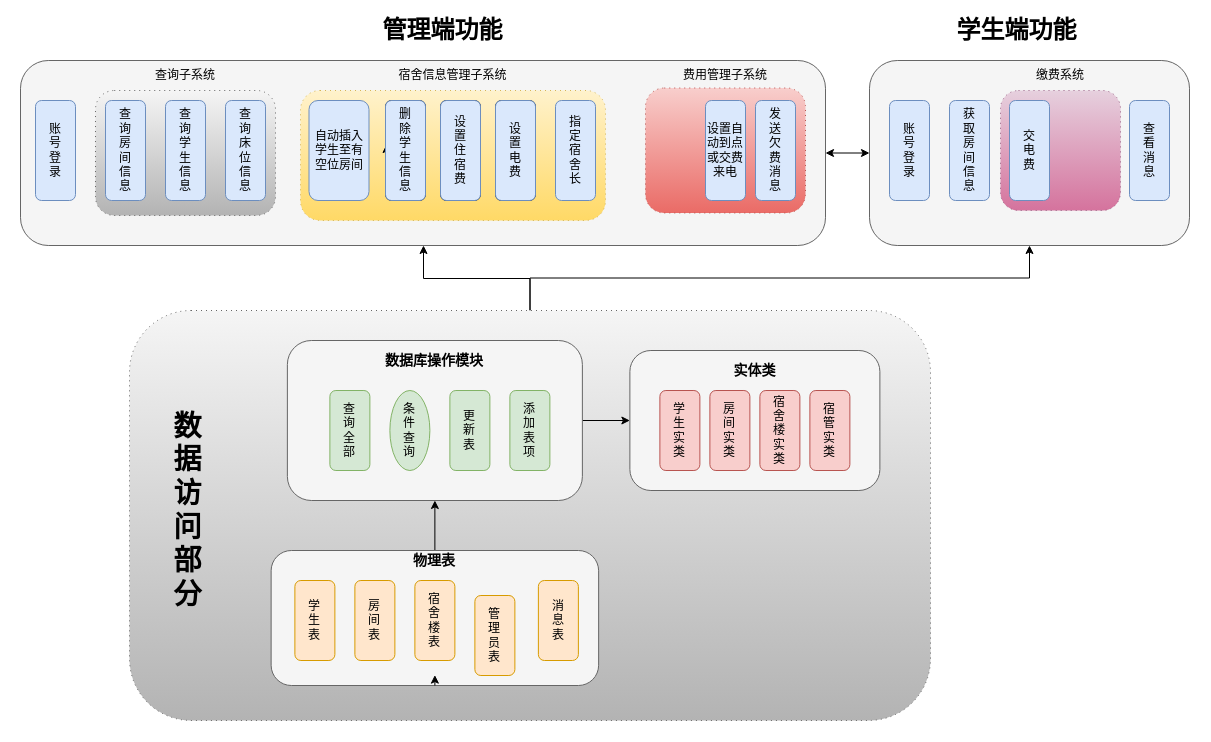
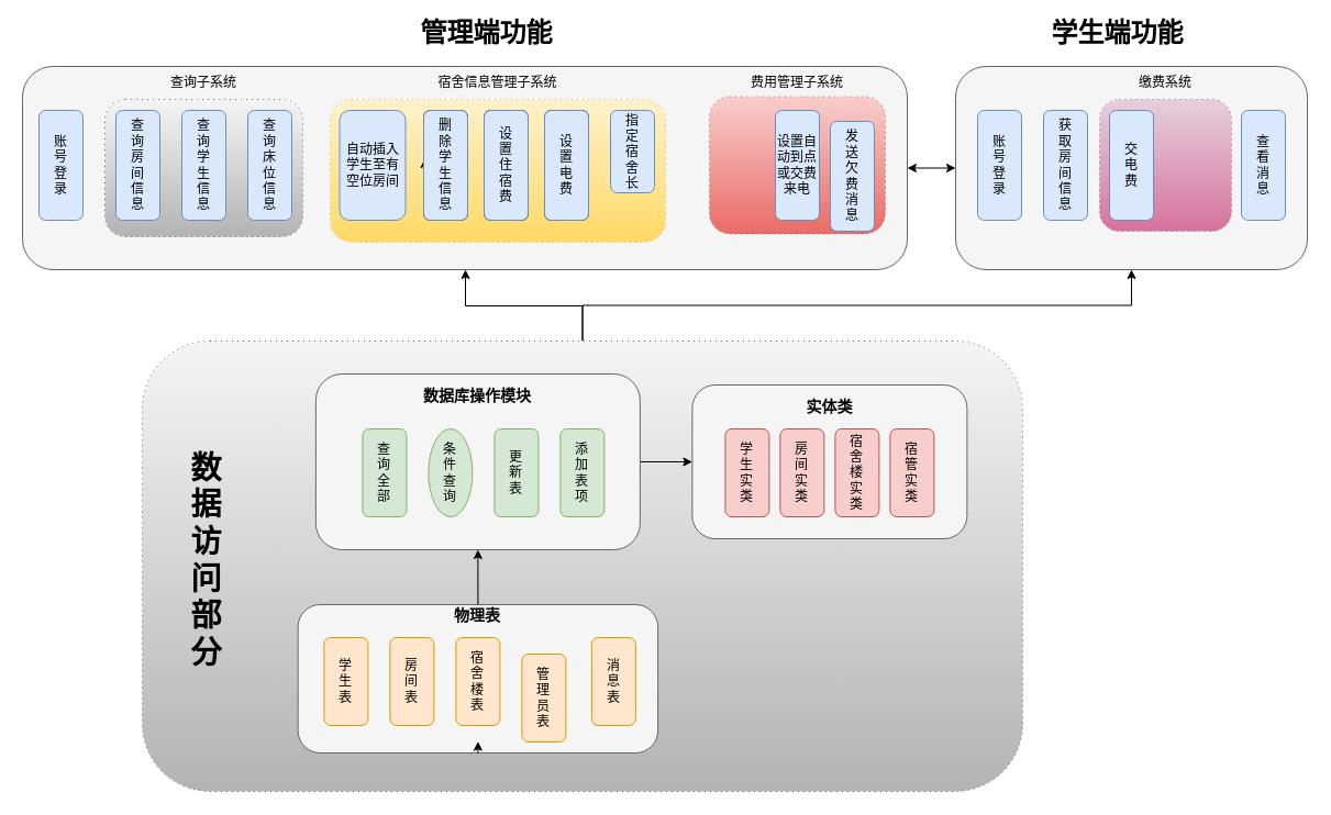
- <mxCell id="40" value="指&lt;br&gt;定&lt;br&gt;宿&lt;br&gt;舍&lt;br&gt;长" style="rounded=1;whiteSpace=wrap;html=1;fillColor=#dae8fc;strokeColor=#6c8ebf;fontFamily=Lucida Console;" vertex="1" parent="1"><mxGeometry x="555" y="100" width="40" height="100" as="geometry" /></mxCell>
+ <mxCell id="40" value="指&lt;br&gt;定&lt;br&gt;宿&lt;br&gt;舍&lt;br&gt;长" style="rounded=1;whiteSpace=wrap;html=1;fillColor=#dae8fc;strokeColor=#6c8ebf;fontFamily=Lucida Console;" vertex="1" parent="1"><mxGeometry x="555" y="100" width="40" height="75" as="geometry" /></mxCell>
- <mxCell id="43" value="发&lt;br&gt;送&lt;br&gt;欠&lt;br&gt;费&lt;br&gt;消&lt;br&gt;息" style="rounded=1;whiteSpace=wrap;html=1;fillColor=#dae8fc;strokeColor=#6c8ebf;fontFamily=Lucida Console;" vertex="1" parent="1"><mxGeometry x="755" y="100" width="40" height="100" as="geometry" /></mxCell>
+ <mxCell id="43" value="发&lt;br&gt;送&lt;br&gt;欠&lt;br&gt;费&lt;br&gt;消&lt;br&gt;息" style="rounded=1;whiteSpace=wrap;html=1;fillColor=#dae8fc;strokeColor=#6c8ebf;fontFamily=Lucida Console;" vertex="1" parent="1"><mxGeometry x="755" y="110" width="40" height="100" as="geometry" /></mxCell>
